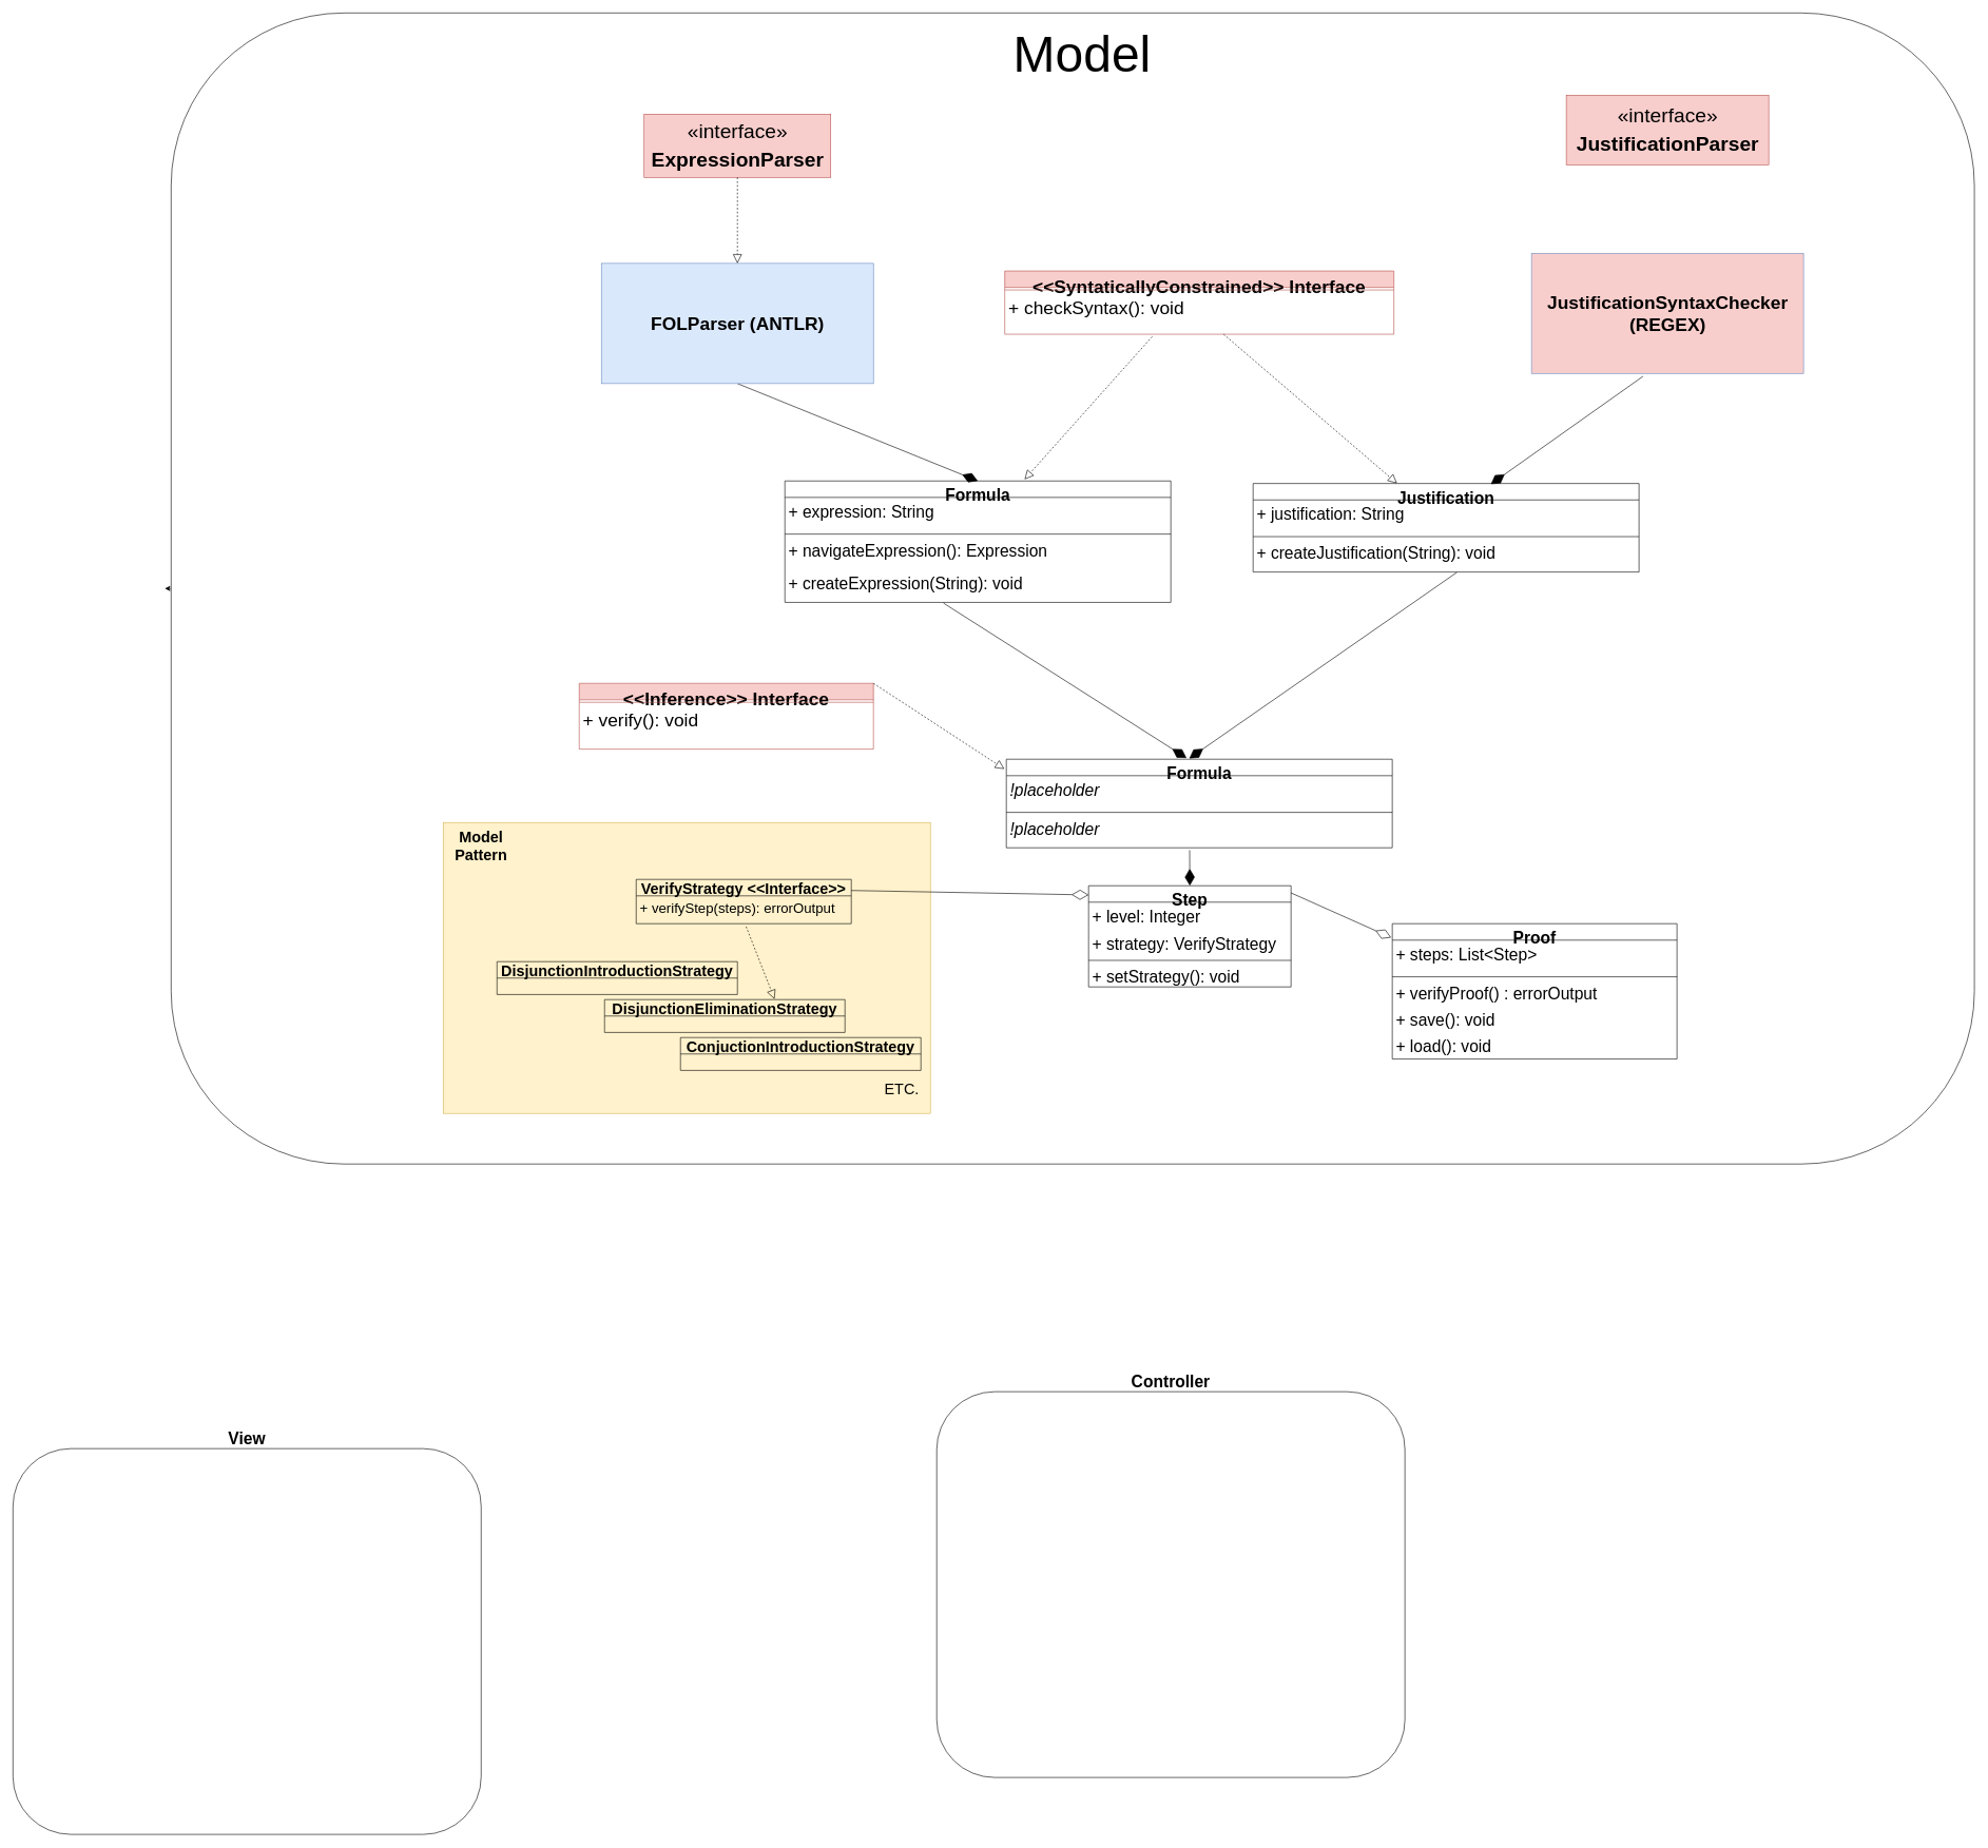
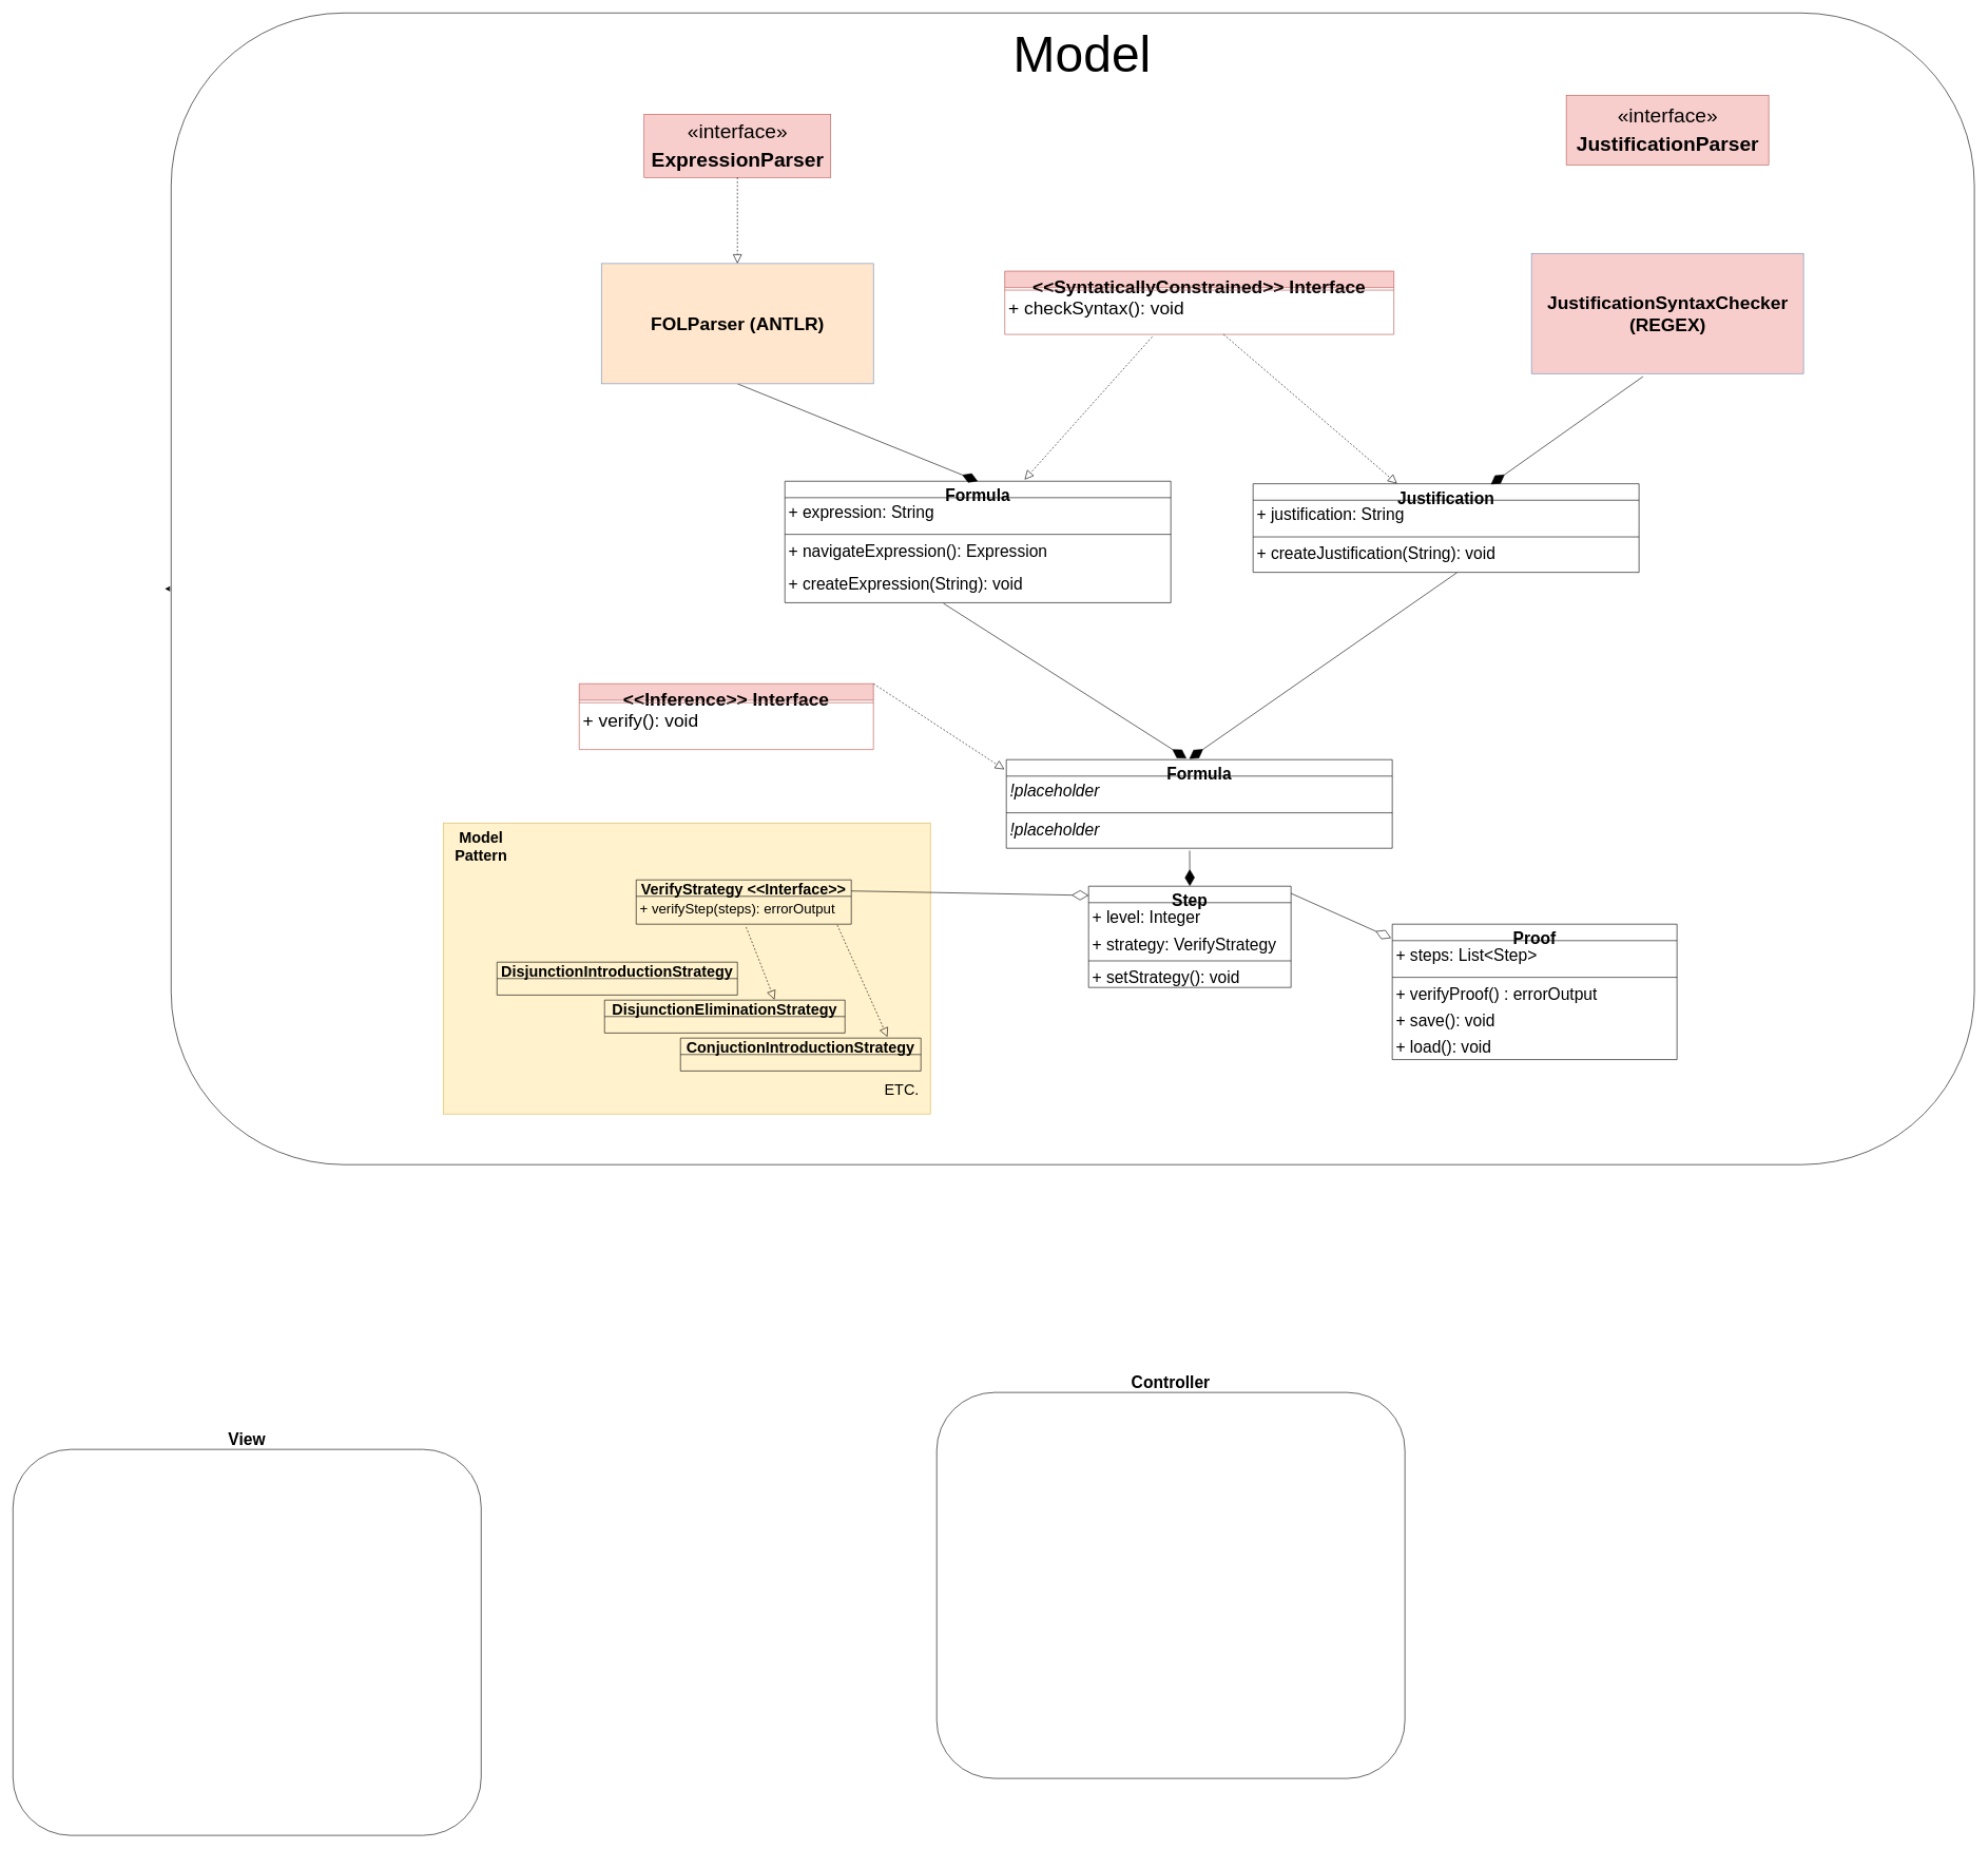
- <mxCell id="39" value="&lt;span style=&quot;font-size: 29px;&quot;&gt;&lt;b&gt;FOLParser (ANTLR)&lt;/b&gt;&lt;/span&gt;" style="html=1;fillColor=#dae8fc;strokeColor=#6c8ebf;" parent="1" vertex="1"><mxGeometry x="950" y="416" width="430" height="190" as="geometry" /></mxCell>
+ <mxCell id="39" value="&lt;span style=&quot;font-size: 29px;&quot;&gt;&lt;b&gt;FOLParser (ANTLR)&lt;/b&gt;&lt;/span&gt;" style="html=1;fillColor=#ffe6cc;strokeColor=#6c8ebf;" parent="1" vertex="1"><mxGeometry x="950" y="416" width="430" height="190" as="geometry" /></mxCell>
+ <mxCell id="35" value="" style="endArrow=block;dashed=1;endFill=0;endSize=12;html=1;rounded=0;fontSize=24;entryX=0.861;entryY=-0.034;entryDx=0;entryDy=0;entryPerimeter=0;exitX=0.935;exitY=1.033;exitDx=0;exitDy=0;exitPerimeter=0;" parent="1" source="30" target="33" edge="1"><mxGeometry width="160" relative="1" as="geometry"><mxPoint x="1158.74" y="1236.62" as="sourcePoint" /><mxPoint x="1233.66" y="1349.272" as="targetPoint" /></mxGeometry></mxCell>
